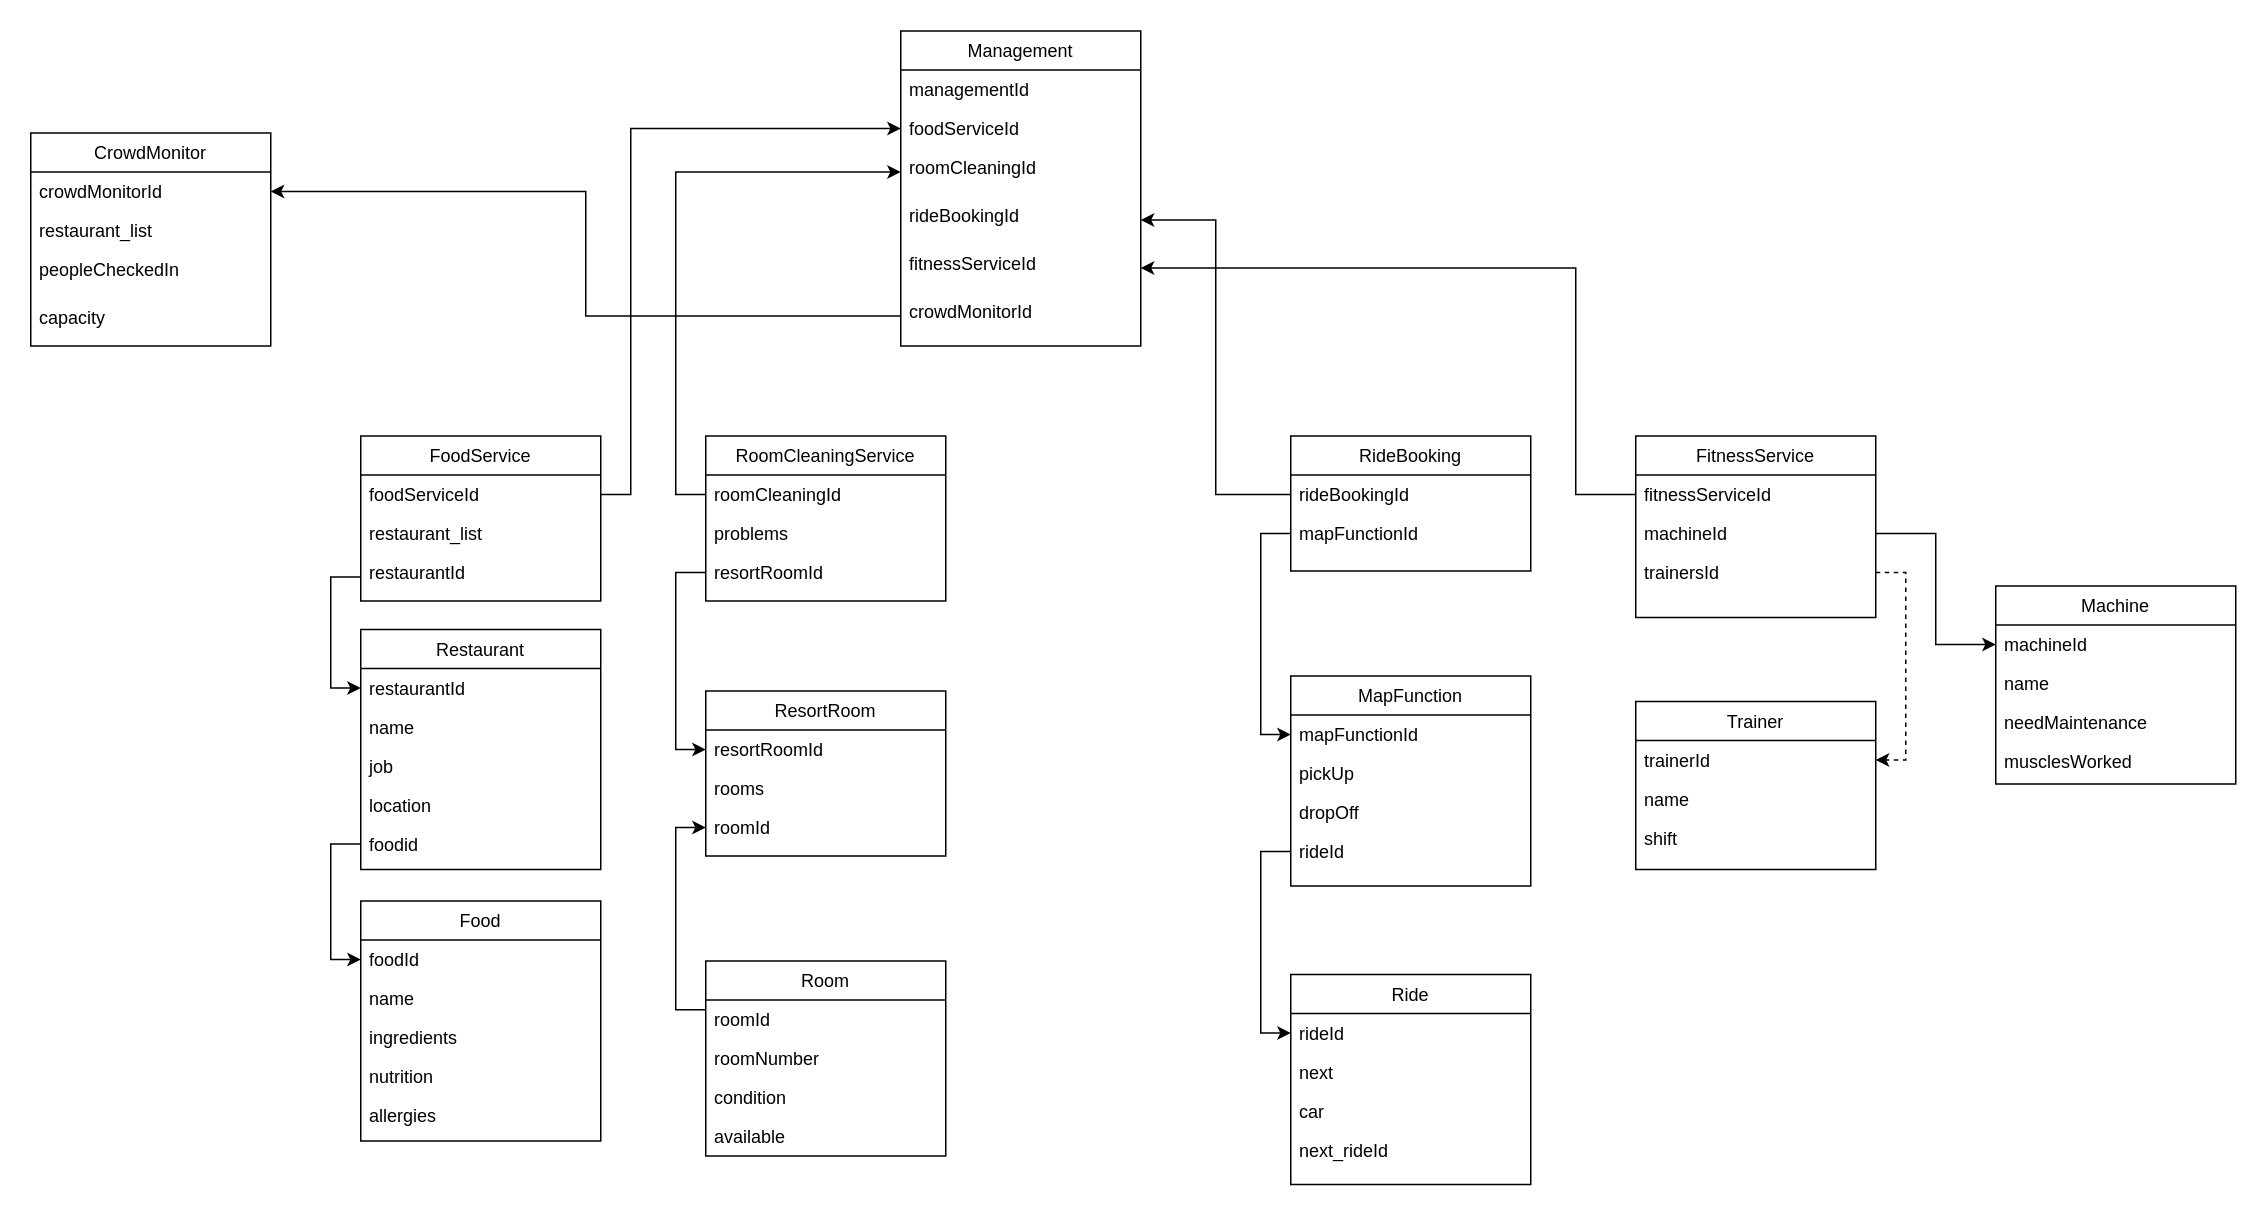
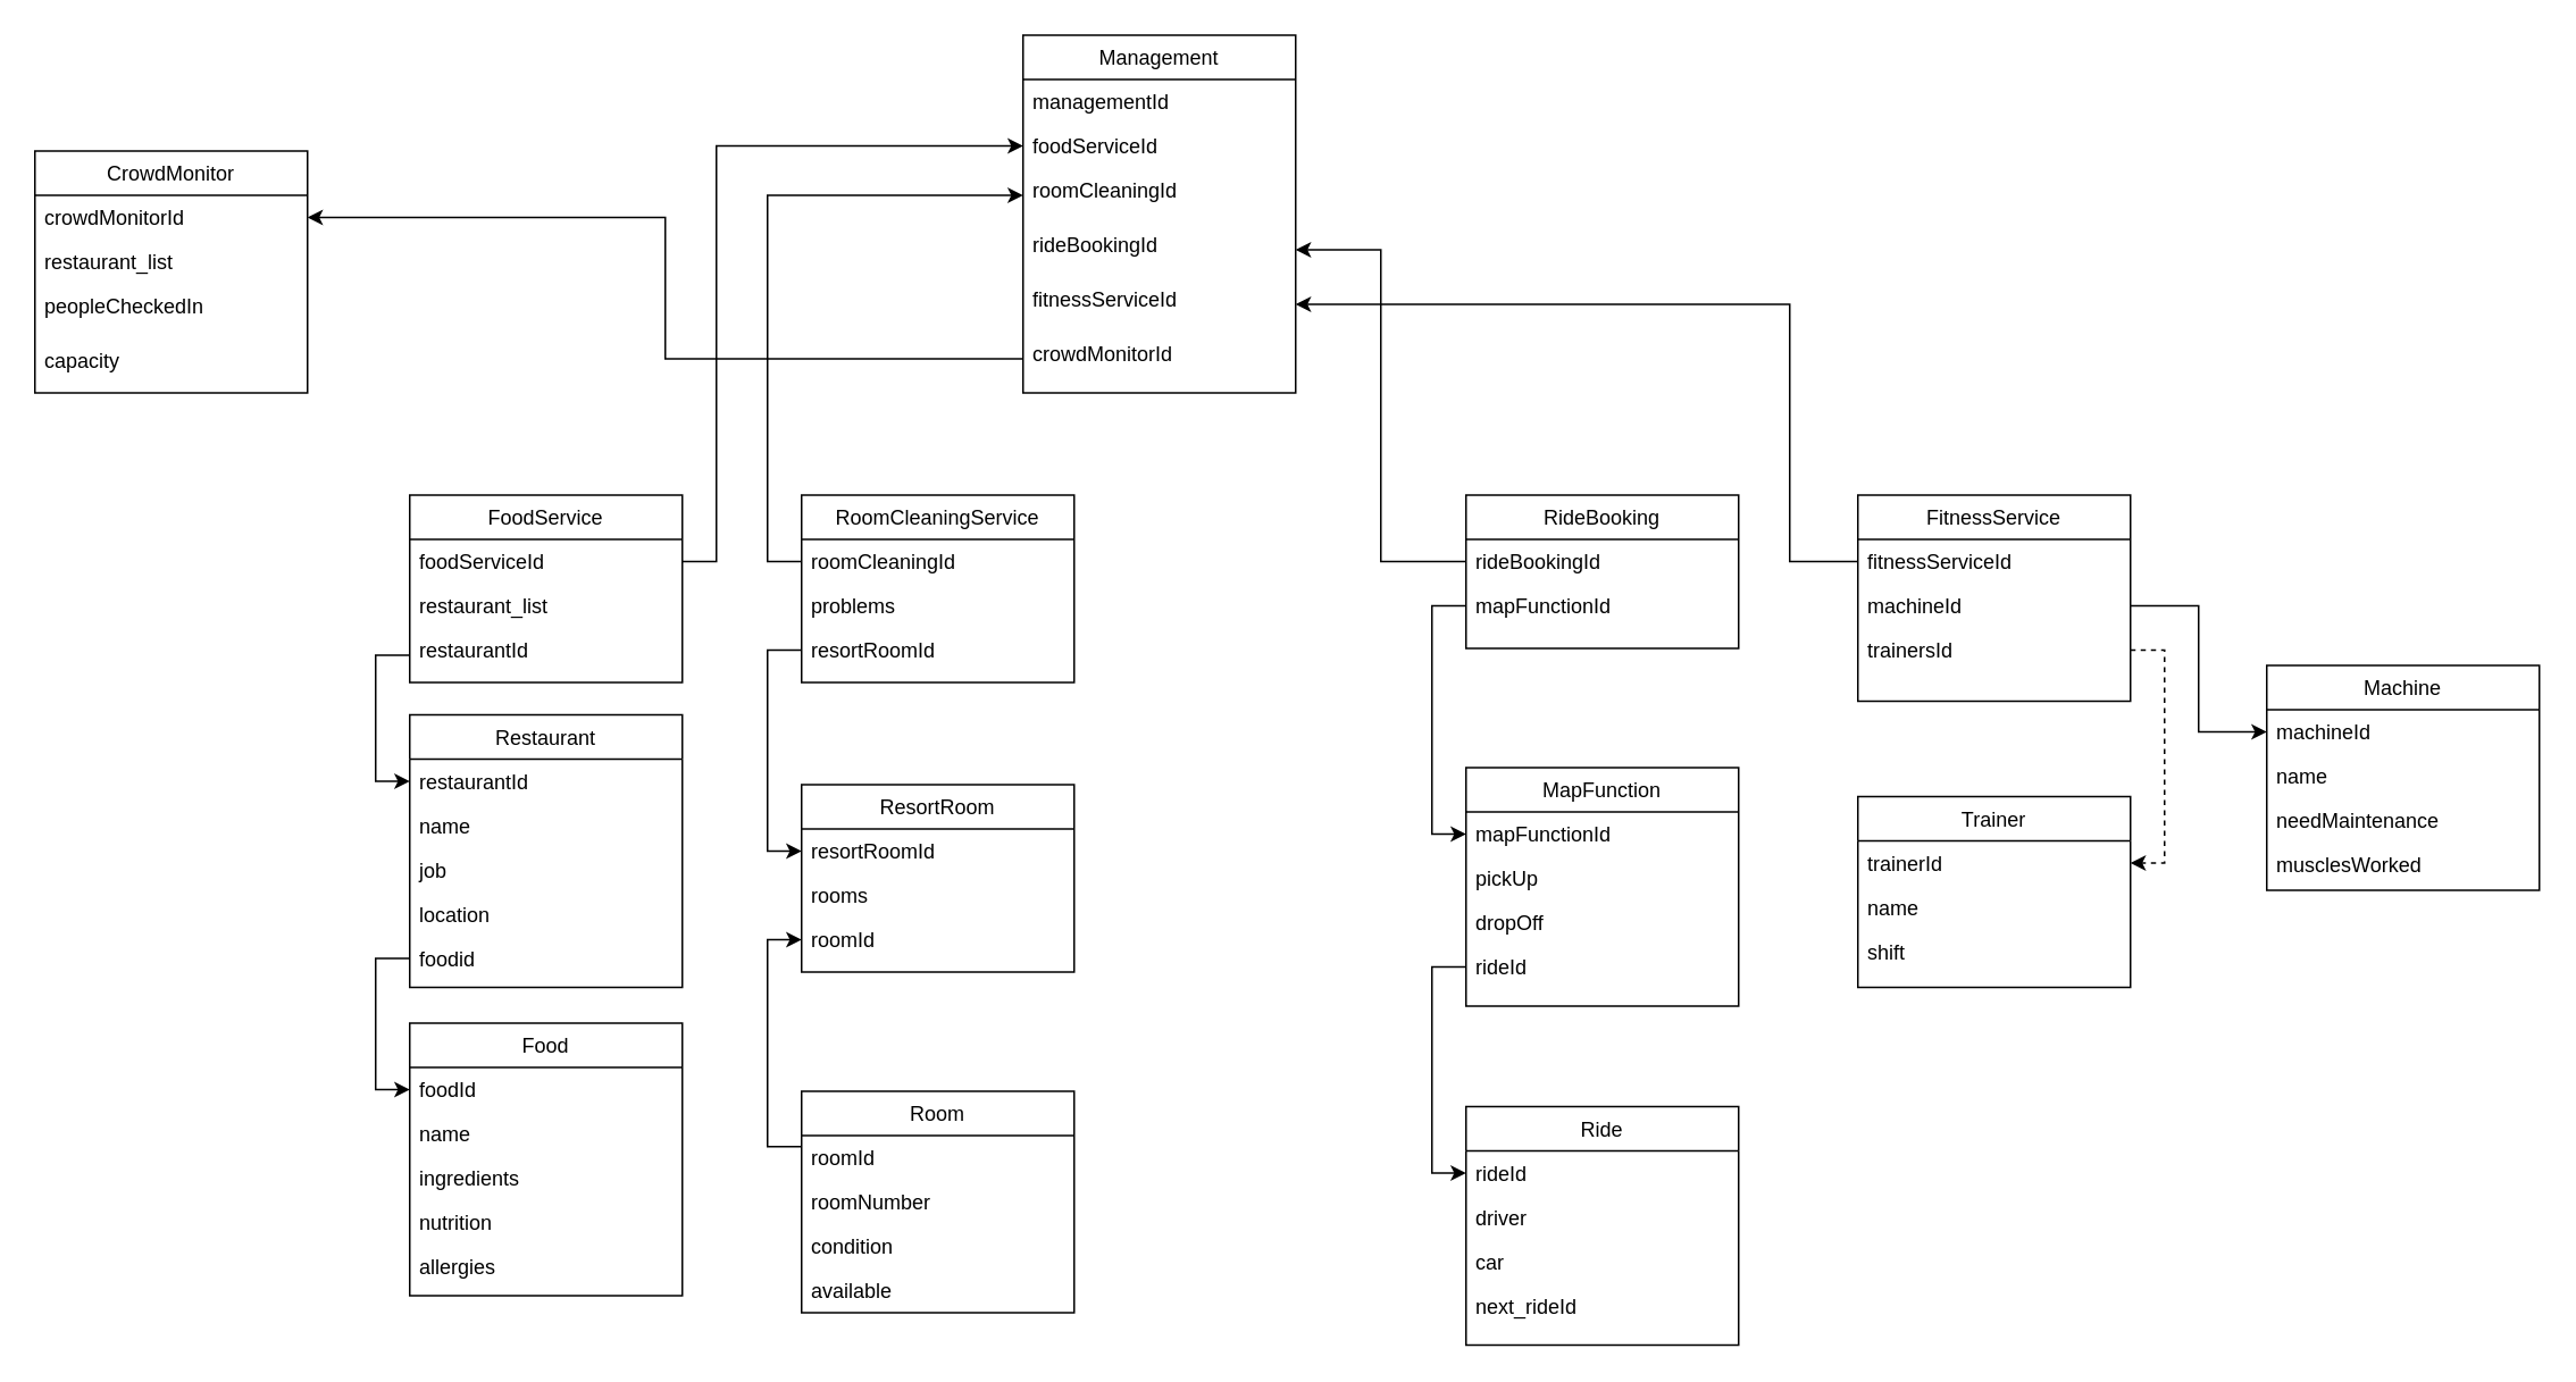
- <mxCell id="30" value="next" style="text;align=left;verticalAlign=top;spacingLeft=4;spacingRight=4;overflow=hidden;rotatable=0;points=[[0,0.5],[1,0.5]];portConstraint=eastwest;" vertex="1" parent="28"><mxGeometry y="52" width="160" height="26" as="geometry" /></mxCell>
+ <mxCell id="30" value="driver" style="text;align=left;verticalAlign=top;spacingLeft=4;spacingRight=4;overflow=hidden;rotatable=0;points=[[0,0.5],[1,0.5]];portConstraint=eastwest;" vertex="1" parent="28"><mxGeometry y="52" width="160" height="26" as="geometry" /></mxCell>
